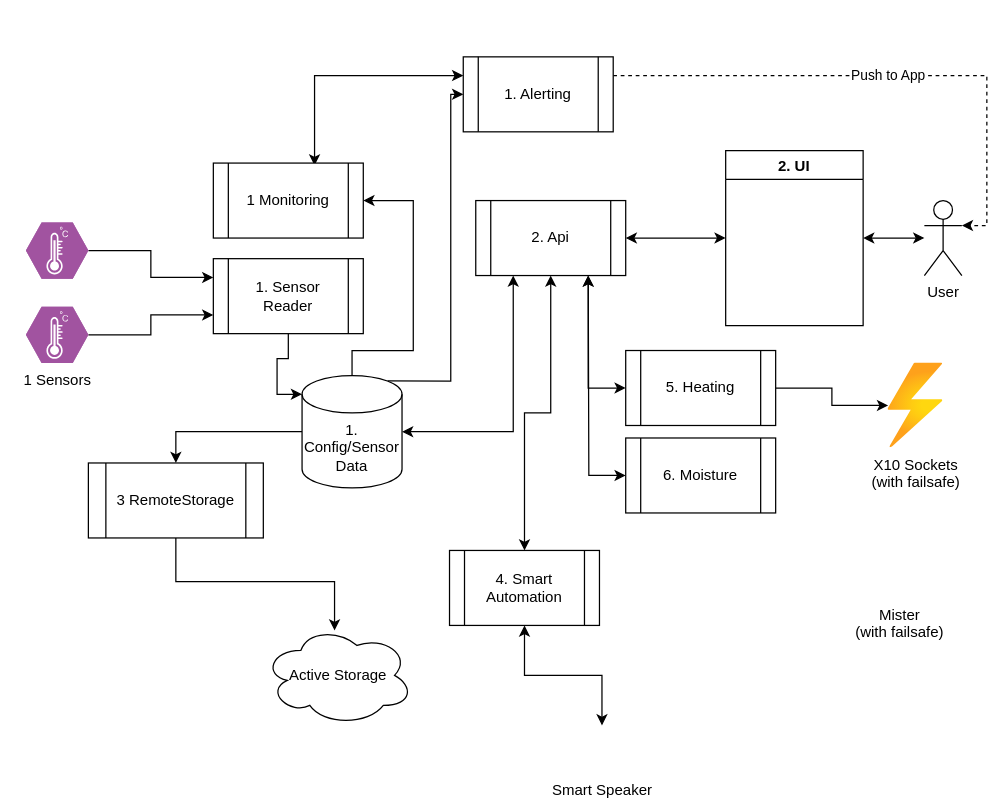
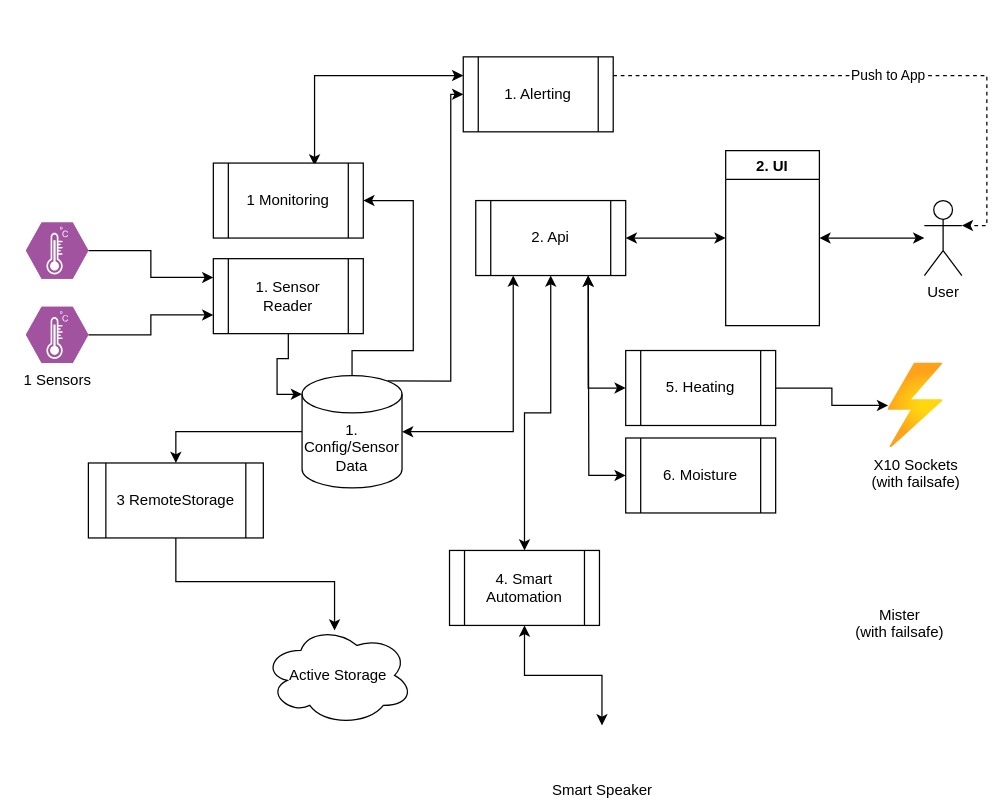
- <mxCell id="20" value="2. UI" style="swimlane;" vertex="1" parent="1"><mxGeometry x="580" y="120" width="110" height="140" as="geometry" /></mxCell>
+ <mxCell id="20" value="2. UI" style="swimlane;" vertex="1" parent="1"><mxGeometry x="580" y="120" width="75" height="140" as="geometry" /></mxCell>
